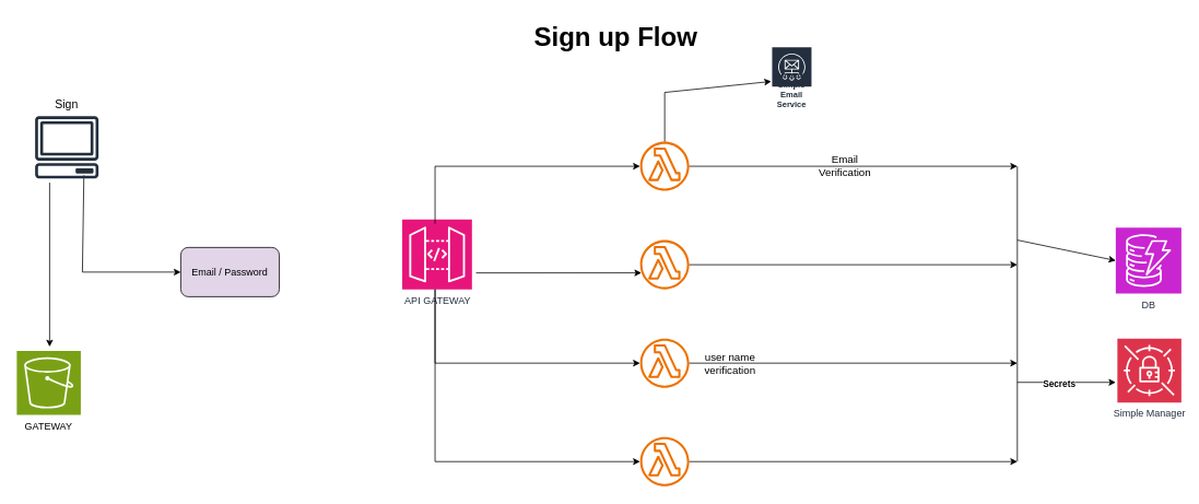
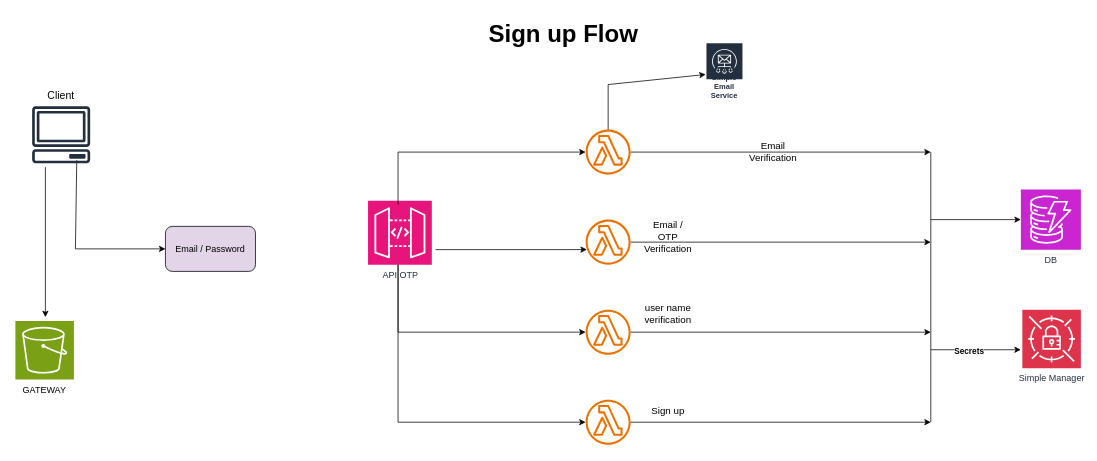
- <mxCell id="30" value="&lt;font style=&quot;font-size: 14px;&quot;&gt;Sign&lt;/font&gt;" style="text;html=1;align=center;verticalAlign=middle;whiteSpace=wrap;rounded=0;" vertex="1" parent="1"><mxGeometry x="51" y="112" width="60" height="30" as="geometry" /></mxCell>
+ <mxCell id="30" value="&lt;font style=&quot;font-size: 14px;&quot;&gt;Client&lt;/font&gt;" style="text;html=1;align=center;verticalAlign=middle;whiteSpace=wrap;rounded=0;" vertex="1" parent="1"><mxGeometry x="51" y="112" width="60" height="30" as="geometry" /></mxCell>
+ <mxCell id="16" value="&lt;font style=&quot;font-size: 13px;&quot;&gt;Email / OTP Verification&lt;/font&gt;" style="text;html=1;align=center;verticalAlign=middle;whiteSpace=wrap;rounded=0;" parent="1" vertex="1"><mxGeometry x="860" y="307" width="60" height="15" as="geometry" /></mxCell>
- <mxCell id="8" value="DB" style="sketch=0;points=[[0,0,0],[0.25,0,0],[0.5,0,0],[0.75,0,0],[1,0,0],[0,1,0],[0.25,1,0],[0.5,1,0],[0.75,1,0],[1,1,0],[0,0.25,0],[0,0.5,0],[0,0.75,0],[1,0.25,0],[1,0.5,0],[1,0.75,0]];outlineConnect=0;fontColor=#232F3E;fillColor=#C925D1;strokeColor=#ffffff;dashed=0;verticalLabelPosition=bottom;verticalAlign=top;align=center;html=1;fontSize=12;fontStyle=0;aspect=fixed;shape=mxgraph.aws4.resourceIcon;resIcon=mxgraph.aws4.dynamodb;noLabel=0;" parent="1" vertex="1"><mxGeometry x="1360" y="277" width="80" height="80" as="geometry" /></mxCell>
+ <mxCell id="8" value="DB" style="sketch=0;points=[[0,0,0],[0.25,0,0],[0.5,0,0],[0.75,0,0],[1,0,0],[0,1,0],[0.25,1,0],[0.5,1,0],[0.75,1,0],[1,1,0],[0,0.25,0],[0,0.5,0],[0,0.75,0],[1,0.25,0],[1,0.5,0],[1,0.75,0]];outlineConnect=0;fontColor=#232F3E;fillColor=#C925D1;strokeColor=#ffffff;dashed=0;verticalLabelPosition=bottom;verticalAlign=top;align=center;html=1;fontSize=12;fontStyle=0;aspect=fixed;shape=mxgraph.aws4.resourceIcon;resIcon=mxgraph.aws4.dynamodb;noLabel=0;" parent="1" vertex="1"><mxGeometry x="1360" y="252" width="80" height="80" as="geometry" /></mxCell>
- <mxCell id="3" value="API GATEWAY" style="sketch=0;points=[[0,0,0],[0.25,0,0],[0.5,0,0],[0.75,0,0],[1,0,0],[0,1,0],[0.25,1,0],[0.5,1,0],[0.75,1,0],[1,1,0],[0,0.25,0],[0,0.5,0],[0,0.75,0],[1,0.25,0],[1,0.5,0],[1,0.75,0]];outlineConnect=0;fontColor=#232F3E;fillColor=#E7157B;strokeColor=#ffffff;dashed=0;verticalLabelPosition=bottom;verticalAlign=top;align=center;html=1;fontSize=12;fontStyle=0;aspect=fixed;shape=mxgraph.aws4.resourceIcon;resIcon=mxgraph.aws4.api_gateway;" parent="1" vertex="1"><mxGeometry x="490" y="267" width="85" height="85" as="geometry" /></mxCell>
+ <mxCell id="3" value="API OTP" style="sketch=0;points=[[0,0,0],[0.25,0,0],[0.5,0,0],[0.75,0,0],[1,0,0],[0,1,0],[0.25,1,0],[0.5,1,0],[0.75,1,0],[1,1,0],[0,0.25,0],[0,0.5,0],[0,0.75,0],[1,0.25,0],[1,0.5,0],[1,0.75,0]];outlineConnect=0;fontColor=#232F3E;fillColor=#E7157B;strokeColor=#ffffff;dashed=0;verticalLabelPosition=bottom;verticalAlign=top;align=center;html=1;fontSize=12;fontStyle=0;aspect=fixed;shape=mxgraph.aws4.resourceIcon;resIcon=mxgraph.aws4.api_gateway;" parent="1" vertex="1"><mxGeometry x="490" y="267" width="85" height="85" as="geometry" /></mxCell>
- <mxCell id="17" value="&lt;font style=&quot;font-size: 13px;&quot;&gt;user name verification&lt;/font&gt;" style="text;html=1;align=center;verticalAlign=middle;whiteSpace=wrap;rounded=0;" parent="1" vertex="1"><mxGeometry x="860" y="427" width="60" height="30" as="geometry" /></mxCell>
+ <mxCell id="17" value="&lt;font style=&quot;font-size: 13px;&quot;&gt;user name verification&lt;/font&gt;" style="text;html=1;align=center;verticalAlign=middle;whiteSpace=wrap;rounded=0;" parent="1" vertex="1"><mxGeometry x="860" y="402" width="60" height="30" as="geometry" /></mxCell>
+ <mxCell id="18" value="&lt;font style=&quot;font-size: 13px;&quot;&gt;Sign up&lt;/font&gt;" style="text;html=1;align=center;verticalAlign=middle;whiteSpace=wrap;rounded=0;" parent="1" vertex="1"><mxGeometry x="860" y="532" width="60" height="30" as="geometry" /></mxCell>
